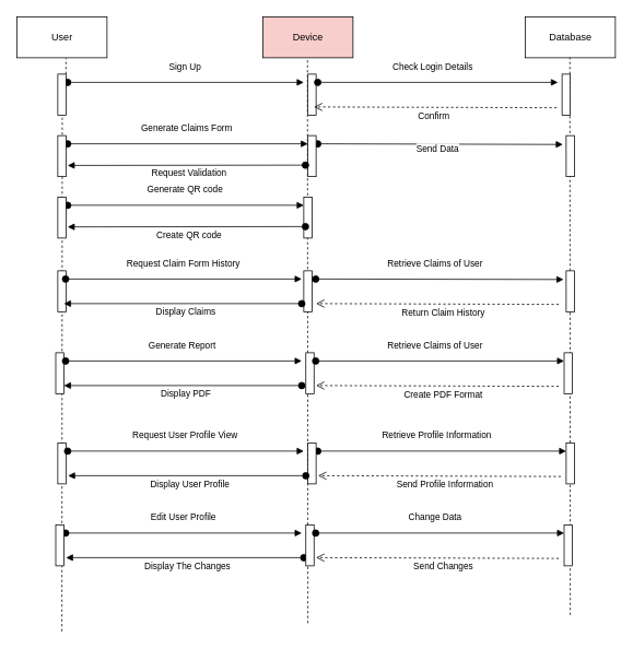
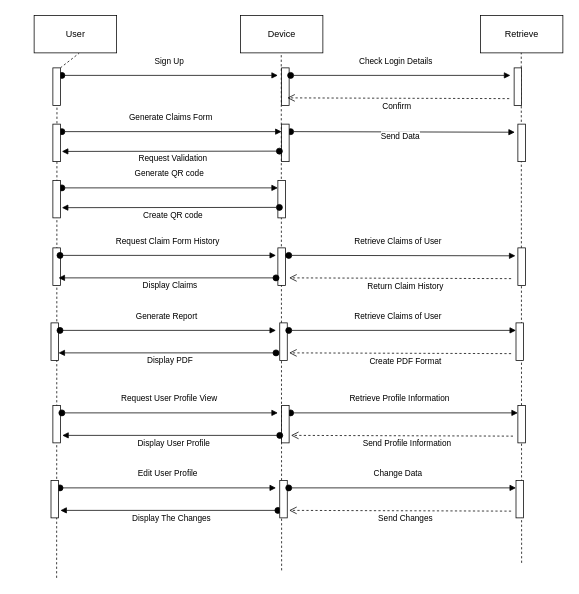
- <mxCell id="2" value="User" style="html=1;" vertex="1" parent="1"><mxGeometry x="20" y="20" width="110" height="50" as="geometry" /></mxCell>
+ <mxCell id="2" value="User" style="html=1;" vertex="1" parent="1"><mxGeometry x="45" y="20" width="110" height="50" as="geometry" /></mxCell>
- <mxCell id="3" value="Device" style="html=1;fillColor=#f8cecc;" vertex="1" parent="1"><mxGeometry x="320" y="20" width="110" height="50" as="geometry" /></mxCell>
+ <mxCell id="3" value="Device" style="html=1;" vertex="1" parent="1"><mxGeometry x="320" y="20" width="110" height="50" as="geometry" /></mxCell>
- <mxCell id="4" value="Database" style="html=1;" vertex="1" parent="1"><mxGeometry x="640" y="20" width="110" height="50" as="geometry" /></mxCell>
+ <mxCell id="4" value="Retrieve" style="html=1;" vertex="1" parent="1"><mxGeometry x="640" y="20" width="110" height="50" as="geometry" /></mxCell>
